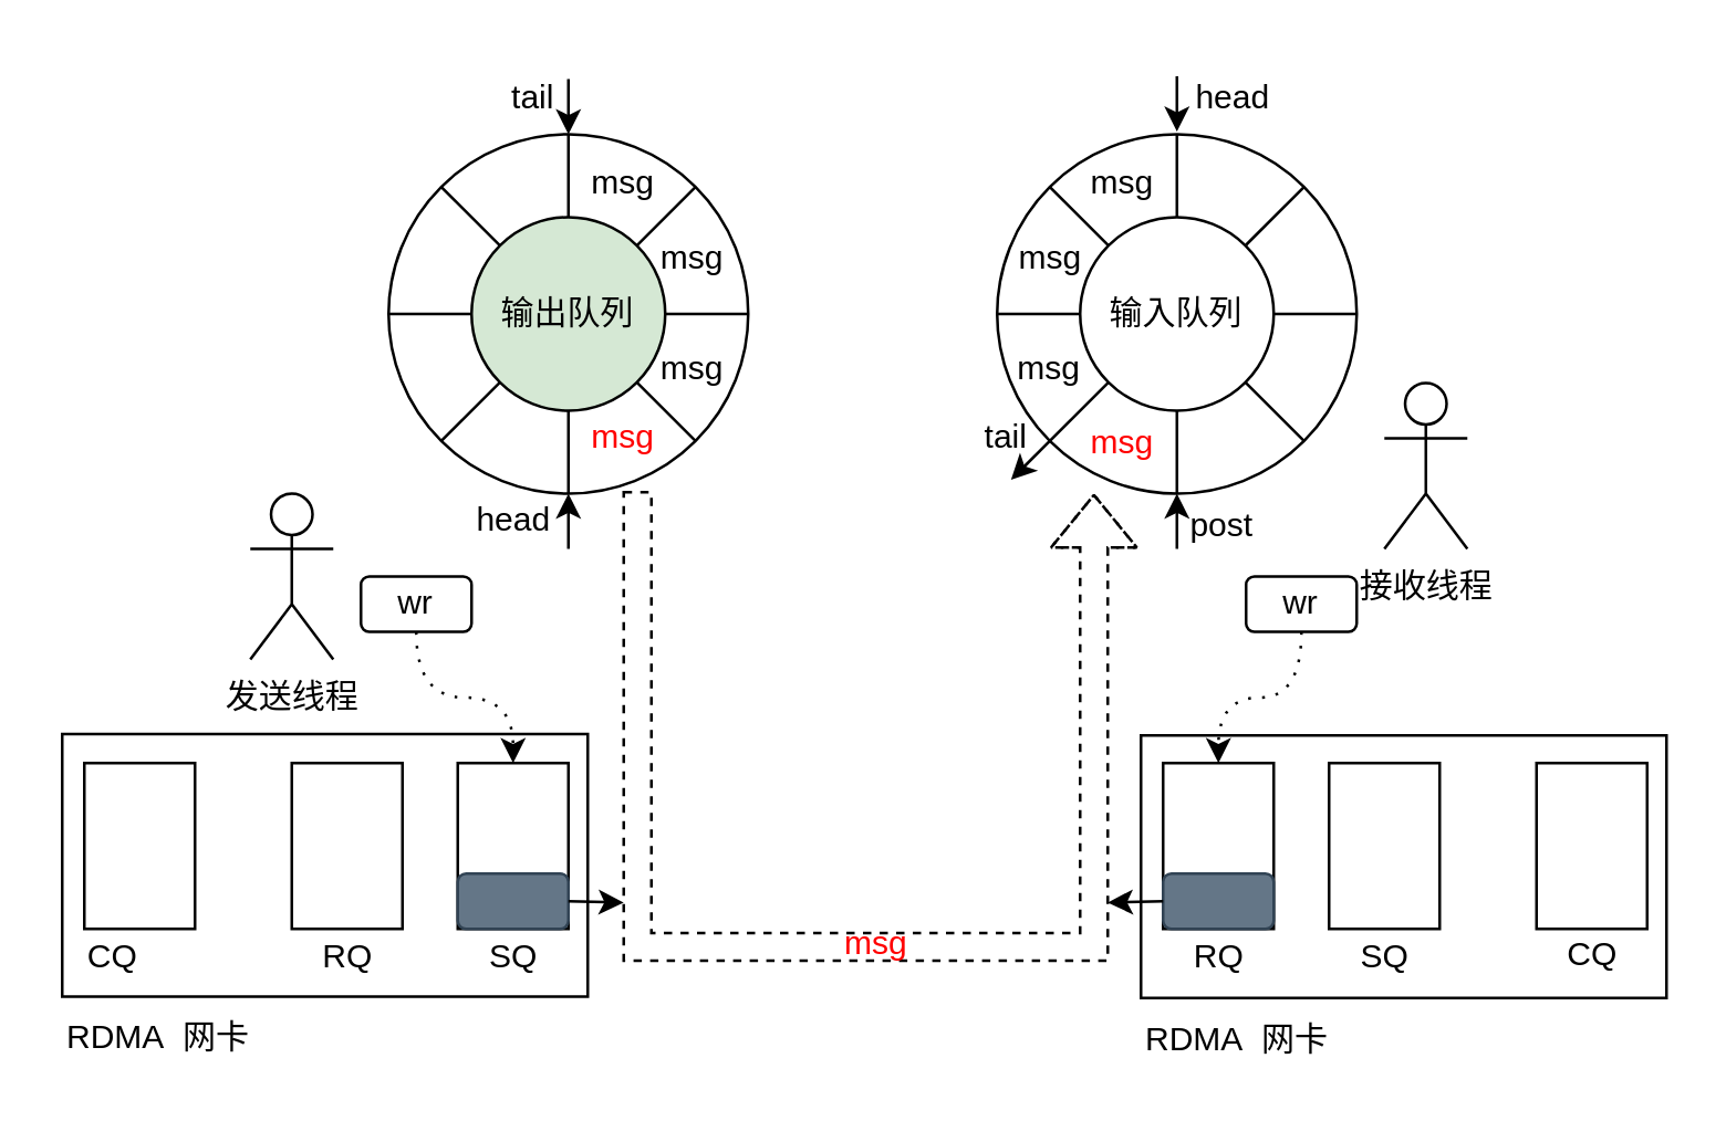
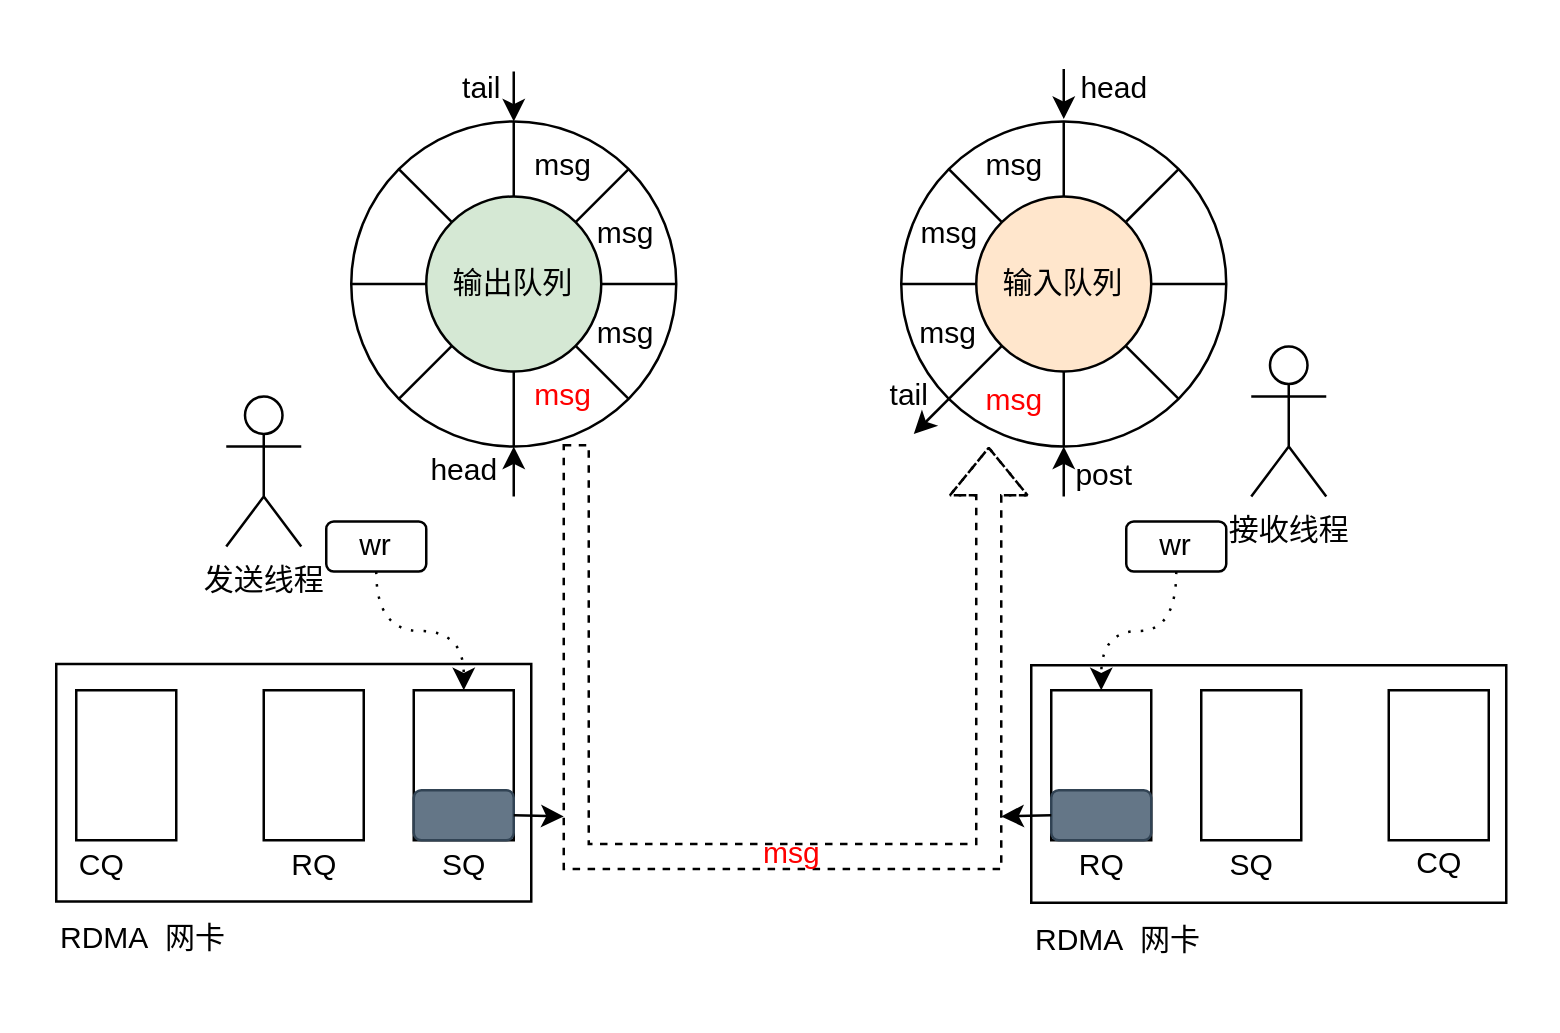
- <mxCell id="7" value="输入队列" style="ellipse;whiteSpace=wrap;html=1;aspect=fixed;" parent="1" vertex="1"><mxGeometry x="390" y="78" width="70" height="70" as="geometry" /></mxCell>
+ <mxCell id="7" value="输入队列" style="ellipse;whiteSpace=wrap;html=1;aspect=fixed;fillColor=#ffe6cc;" parent="1" vertex="1"><mxGeometry x="390" y="78" width="70" height="70" as="geometry" /></mxCell>
- <mxCell id="34" value="发送线程" style="shape=umlActor;verticalLabelPosition=bottom;verticalAlign=top;html=1;outlineConnect=0;" parent="1" vertex="1"><mxGeometry x="90" y="178" width="30" height="60" as="geometry" /></mxCell>
+ <mxCell id="34" value="发送线程" style="shape=umlActor;verticalLabelPosition=bottom;verticalAlign=top;html=1;outlineConnect=0;" parent="1" vertex="1"><mxGeometry x="90" y="158" width="30" height="60" as="geometry" /></mxCell>
